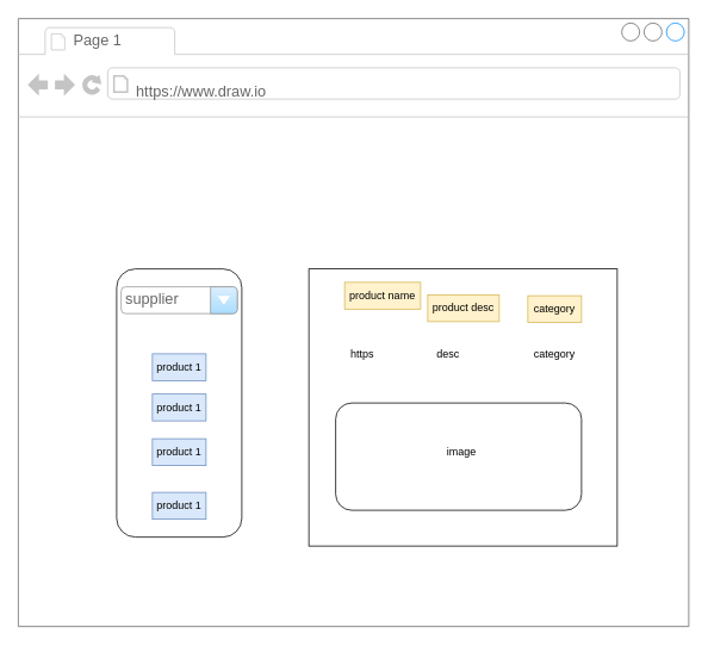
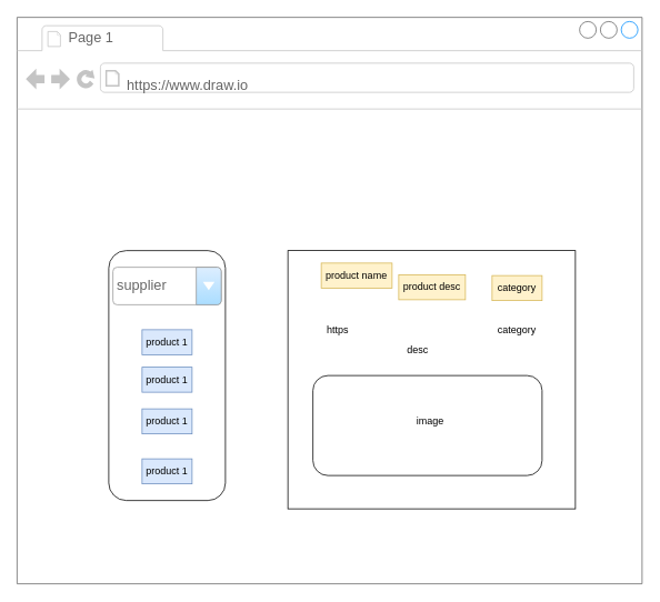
- <mxCell id="7" value="supplier" style="strokeWidth=1;shadow=0;dashed=0;align=center;html=1;shape=mxgraph.mockup.forms.comboBox;strokeColor=#999999;fillColor=#ddeeff;align=left;fillColor2=#aaddff;mainText=;fontColor=#666666;fontSize=17;spacingLeft=3;" vertex="1" parent="2"><mxGeometry x="115" y="300" width="130" height="30" as="geometry" /></mxCell>
+ <mxCell id="7" value="supplier" style="strokeWidth=1;shadow=0;dashed=0;align=center;html=1;shape=mxgraph.mockup.forms.comboBox;strokeColor=#999999;fillColor=#ddeeff;align=left;fillColor2=#aaddff;mainText=;fontColor=#666666;fontSize=17;spacingLeft=3;" vertex="1" parent="2"><mxGeometry x="115" y="300" width="130" height="45" as="geometry" /></mxCell>
- <mxCell id="18" value="desc" style="text;html=1;strokeColor=none;fillColor=none;align=center;verticalAlign=middle;whiteSpace=wrap;rounded=0;" vertex="1" parent="2"><mxGeometry x="451" y="360" width="60" height="30" as="geometry" /></mxCell>
+ <mxCell id="18" value="desc" style="text;html=1;strokeColor=none;fillColor=none;align=center;verticalAlign=middle;whiteSpace=wrap;rounded=0;" vertex="1" parent="2"><mxGeometry x="451" y="385" width="60" height="30" as="geometry" /></mxCell>
